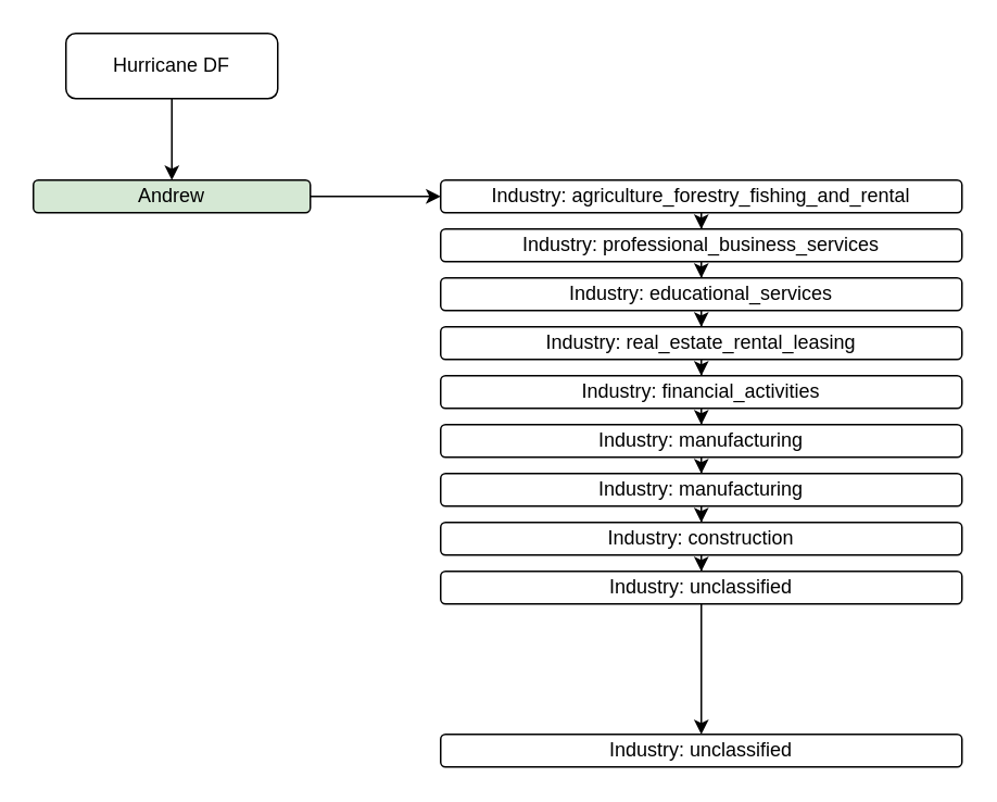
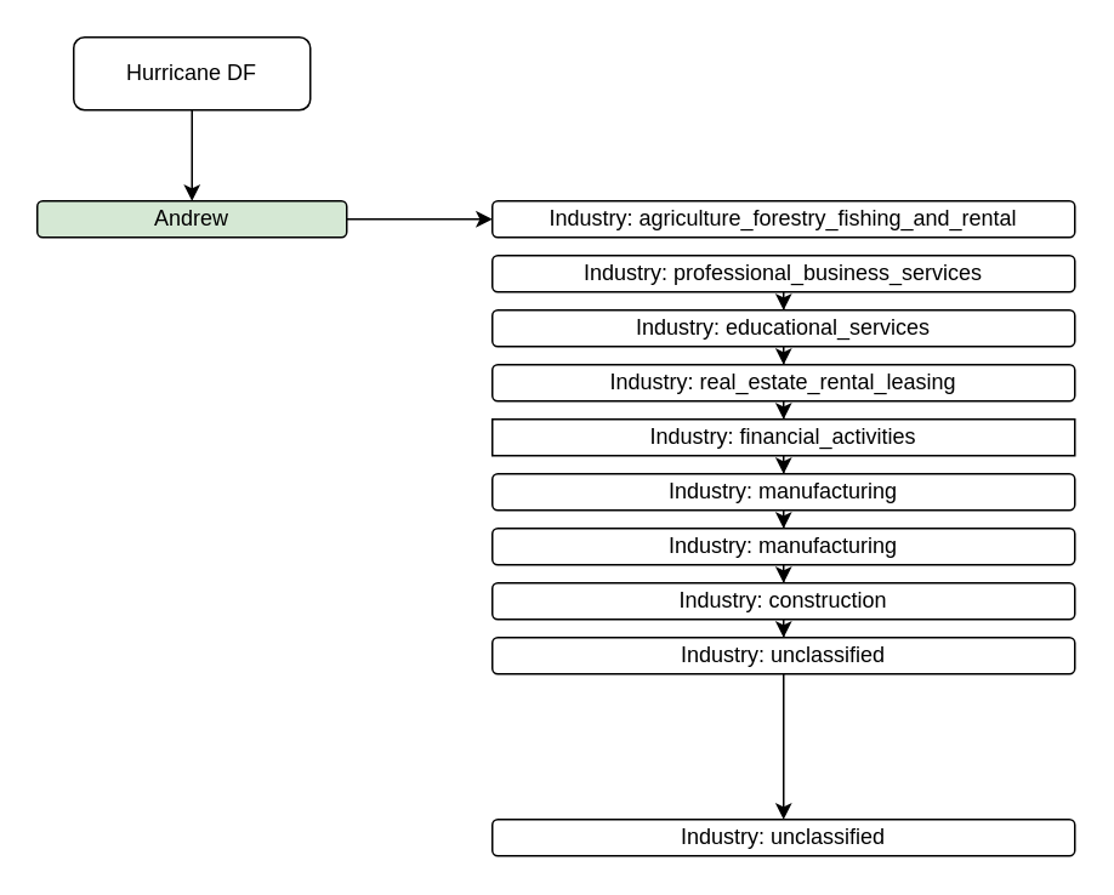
- <mxCell id="6" value="" style="edgeStyle=orthogonalEdgeStyle;rounded=0;orthogonalLoop=1;jettySize=auto;html=1;" edge="1" parent="1" source="7" target="9"><mxGeometry relative="1" as="geometry" /></mxCell>
- <mxCell id="15" value="Industry: financial_activities" style="rounded=1;whiteSpace=wrap;html=1;fontSize=12;glass=0;strokeWidth=1;shadow=0;" vertex="1" parent="1"><mxGeometry x="270" y="230" width="320" height="20" as="geometry" /></mxCell>
+ <mxCell id="15" value="Industry: financial_activities" style="whiteSpace=wrap;html=1;fontSize=12;glass=0;strokeWidth=1;shadow=0;rounded=0;" vertex="1" parent="1"><mxGeometry x="270" y="230" width="320" height="20" as="geometry" /></mxCell>
